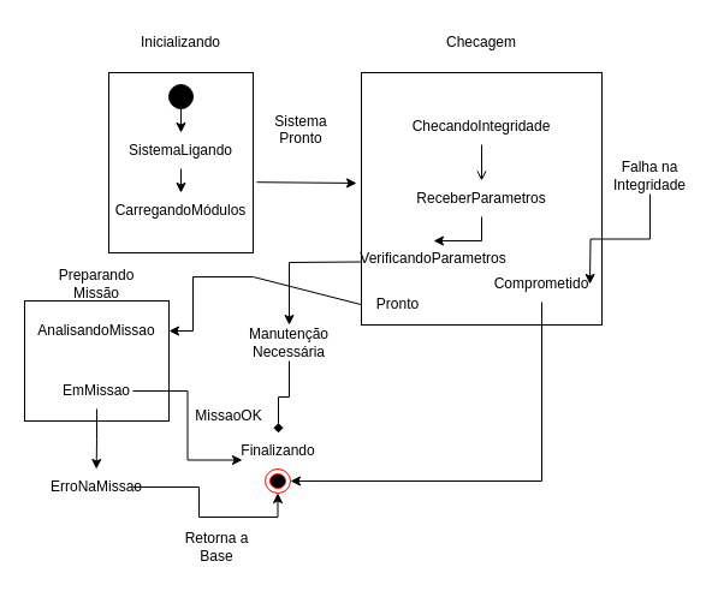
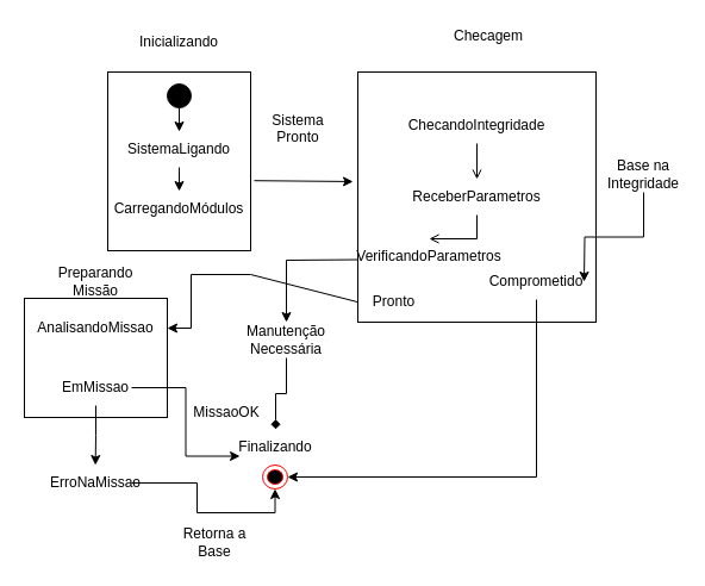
- <mxCell id="34" value="Checagem" style="text;html=1;align=center;verticalAlign=middle;whiteSpace=wrap;rounded=0;" vertex="1" parent="1"><mxGeometry x="370" y="20" width="60" height="30" as="geometry" /></mxCell>
+ <mxCell id="34" value="Checagem" style="text;html=1;align=center;verticalAlign=middle;whiteSpace=wrap;rounded=0;" vertex="1" parent="1"><mxGeometry x="380" y="15" width="60" height="30" as="geometry" /></mxCell>
- <mxCell id="36" value="Falha na Integridade" style="text;html=1;align=center;verticalAlign=middle;whiteSpace=wrap;rounded=0;" vertex="1" parent="1"><mxGeometry x="510" y="131" width="60" height="30" as="geometry" /></mxCell>
+ <mxCell id="36" value="Base na Integridade" style="text;html=1;align=center;verticalAlign=middle;whiteSpace=wrap;rounded=0;" vertex="1" parent="1"><mxGeometry x="510" y="131" width="60" height="30" as="geometry" /></mxCell>
- <mxCell id="16" style="edgeStyle=orthogonalEdgeStyle;rounded=0;orthogonalLoop=1;jettySize=auto;html=1;exitX=0.5;exitY=1;exitDx=0;exitDy=0;entryX=0.5;entryY=0;entryDx=0;entryDy=0;" edge="1" parent="1" source="17" target="14"><mxGeometry relative="1" as="geometry" /></mxCell>
+ <mxCell id="16" style="edgeStyle=orthogonalEdgeStyle;rounded=0;orthogonalLoop=1;jettySize=auto;html=1;exitX=0.5;exitY=1;exitDx=0;exitDy=0;entryX=0.5;entryY=0;entryDx=0;entryDy=0;endArrow=open;" edge="1" parent="1" source="17" target="14"><mxGeometry relative="1" as="geometry" /></mxCell>
